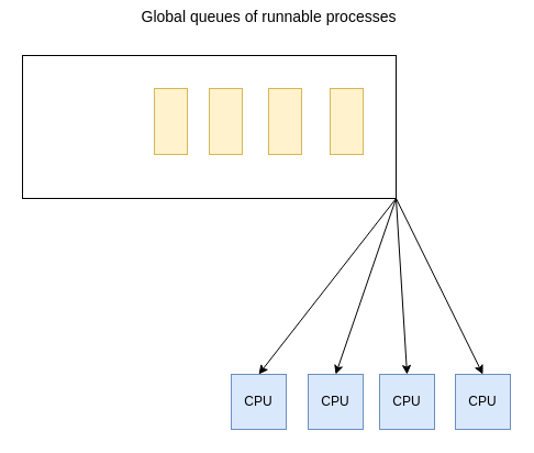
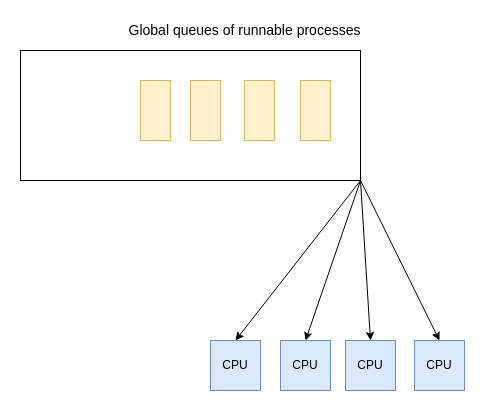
- <mxCell id="11" value="&lt;font style=&quot;font-size: 14px&quot;&gt;Global queues of runnable processes&lt;/font&gt;" style="text;html=1;align=center;verticalAlign=middle;resizable=0;points=[];autosize=1;" vertex="1" parent="1"><mxGeometry x="119" y="5" width="250" height="20" as="geometry" /></mxCell>
+ <mxCell id="11" value="&lt;font style=&quot;font-size: 14px&quot;&gt;Global queues of runnable processes&lt;/font&gt;" style="text;html=1;align=center;verticalAlign=middle;resizable=0;points=[];autosize=1;" vertex="1" parent="1"><mxGeometry x="119" y="20" width="250" height="20" as="geometry" /></mxCell>
